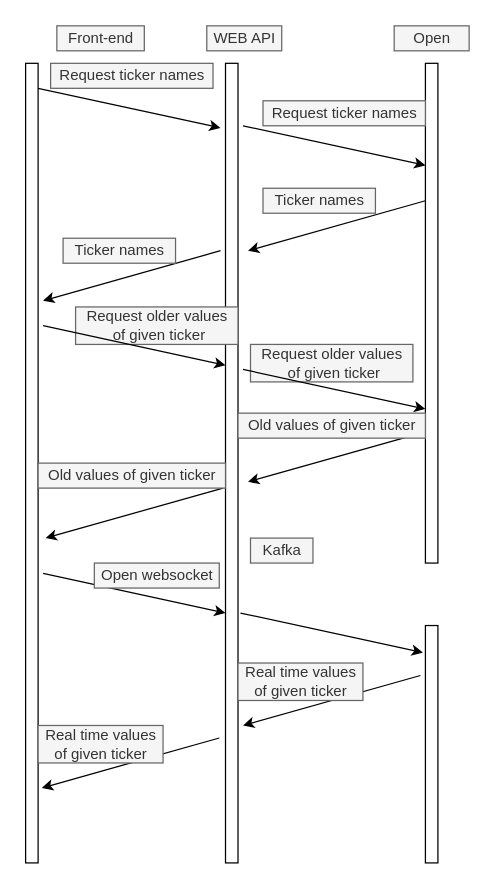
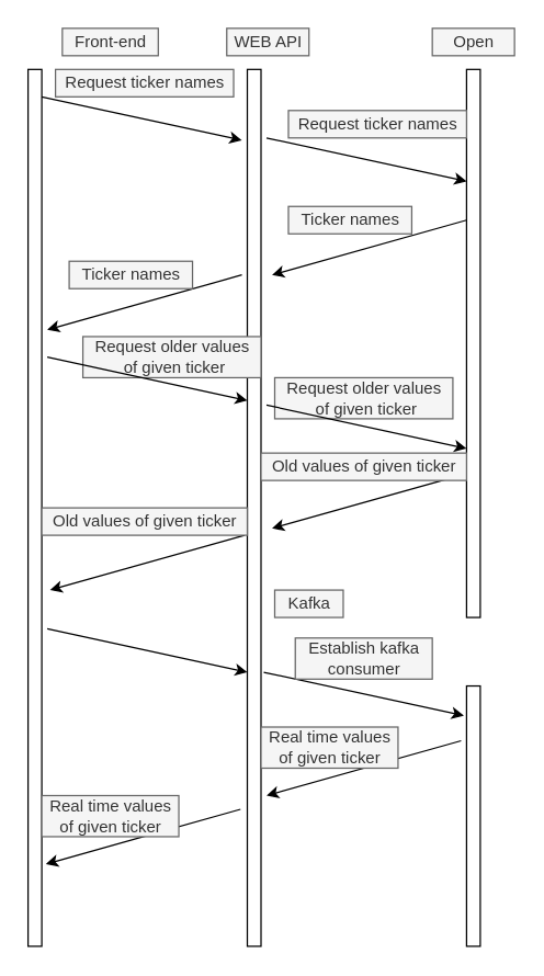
- <mxCell id="27" value="Open websocket" style="text;html=1;resizable=0;autosize=1;align=center;verticalAlign=middle;points=[];fillColor=#f5f5f5;strokeColor=#666666;rounded=0;fontColor=#333333;" vertex="1" parent="1"><mxGeometry x="75" y="450" width="100" height="20" as="geometry" /></mxCell>
+ <mxCell id="28" value="Establish kafka &lt;br&gt;consumer" style="text;html=1;resizable=0;autosize=1;align=center;verticalAlign=middle;points=[];fillColor=#f5f5f5;strokeColor=#666666;rounded=0;fontColor=#333333;" vertex="1" parent="1"><mxGeometry x="215" y="465" width="100" height="30" as="geometry" /></mxCell>
